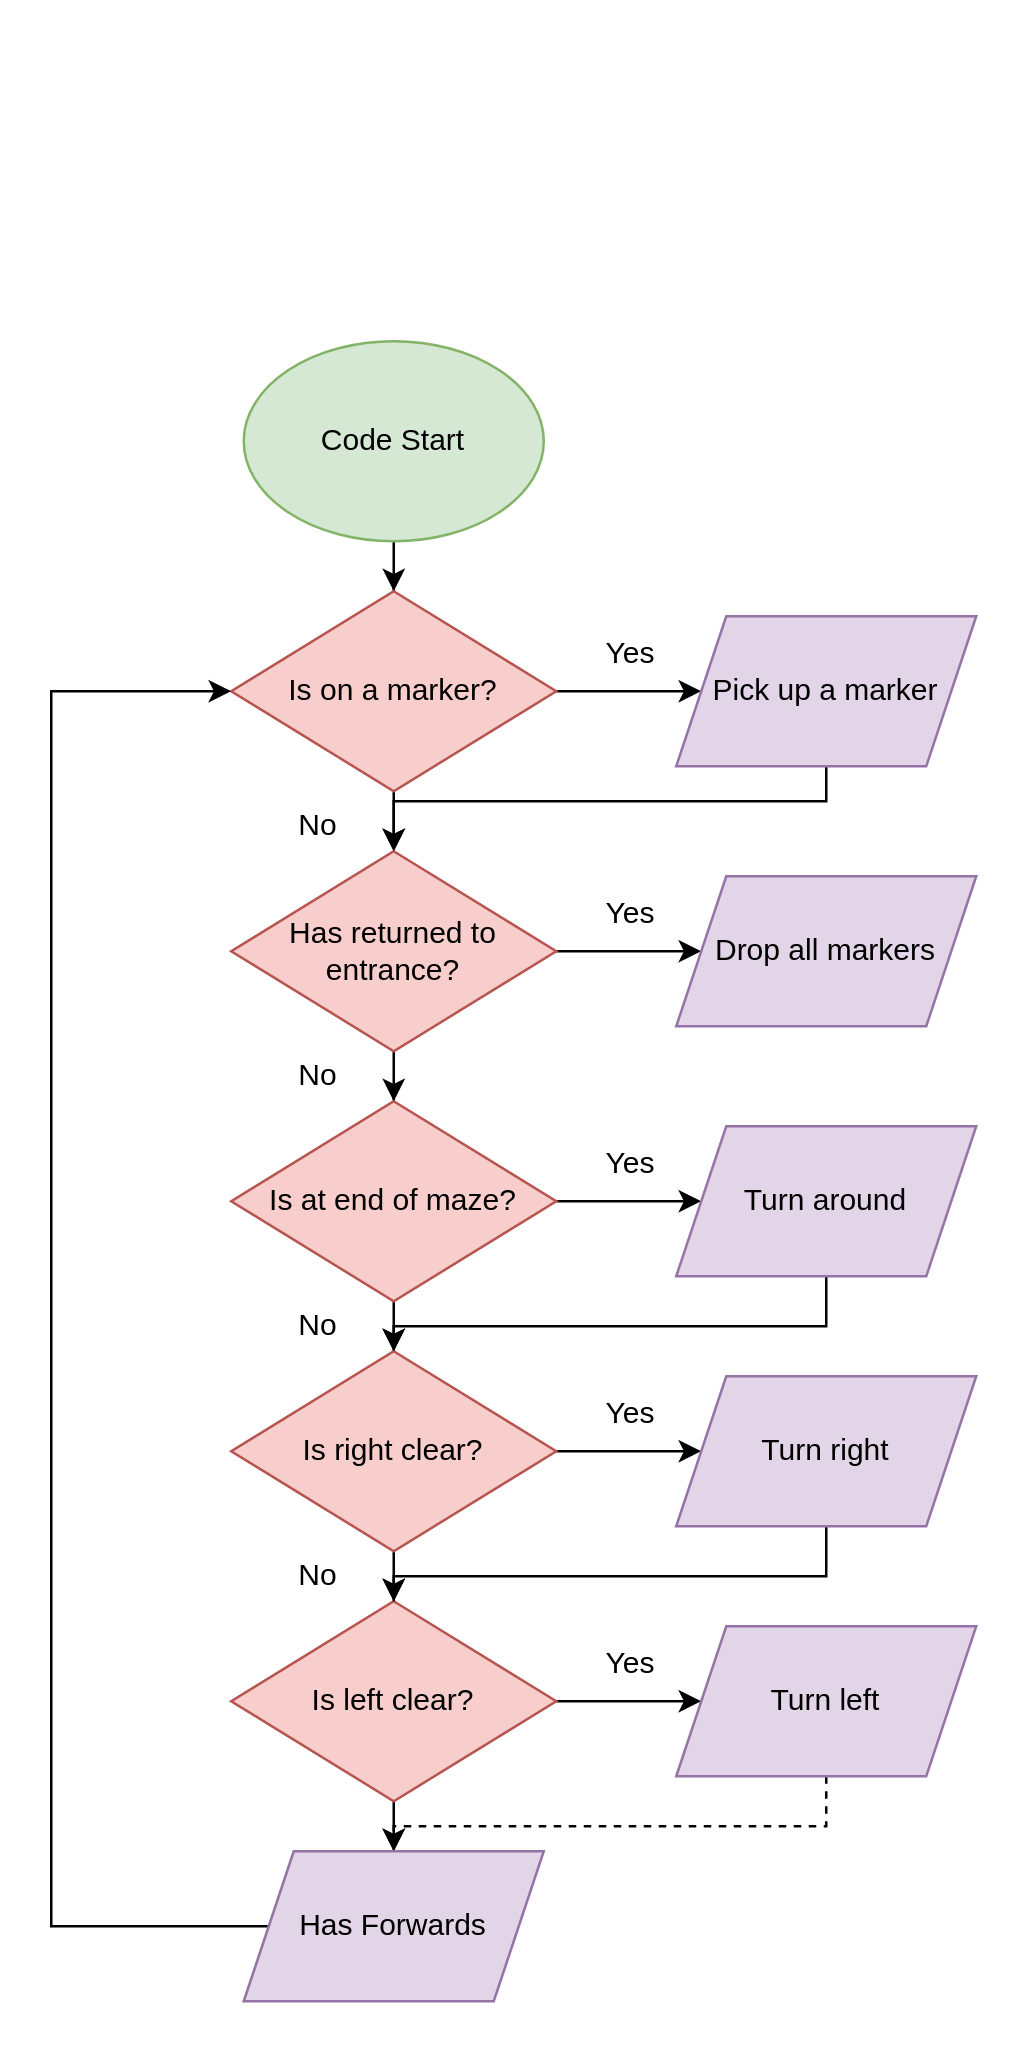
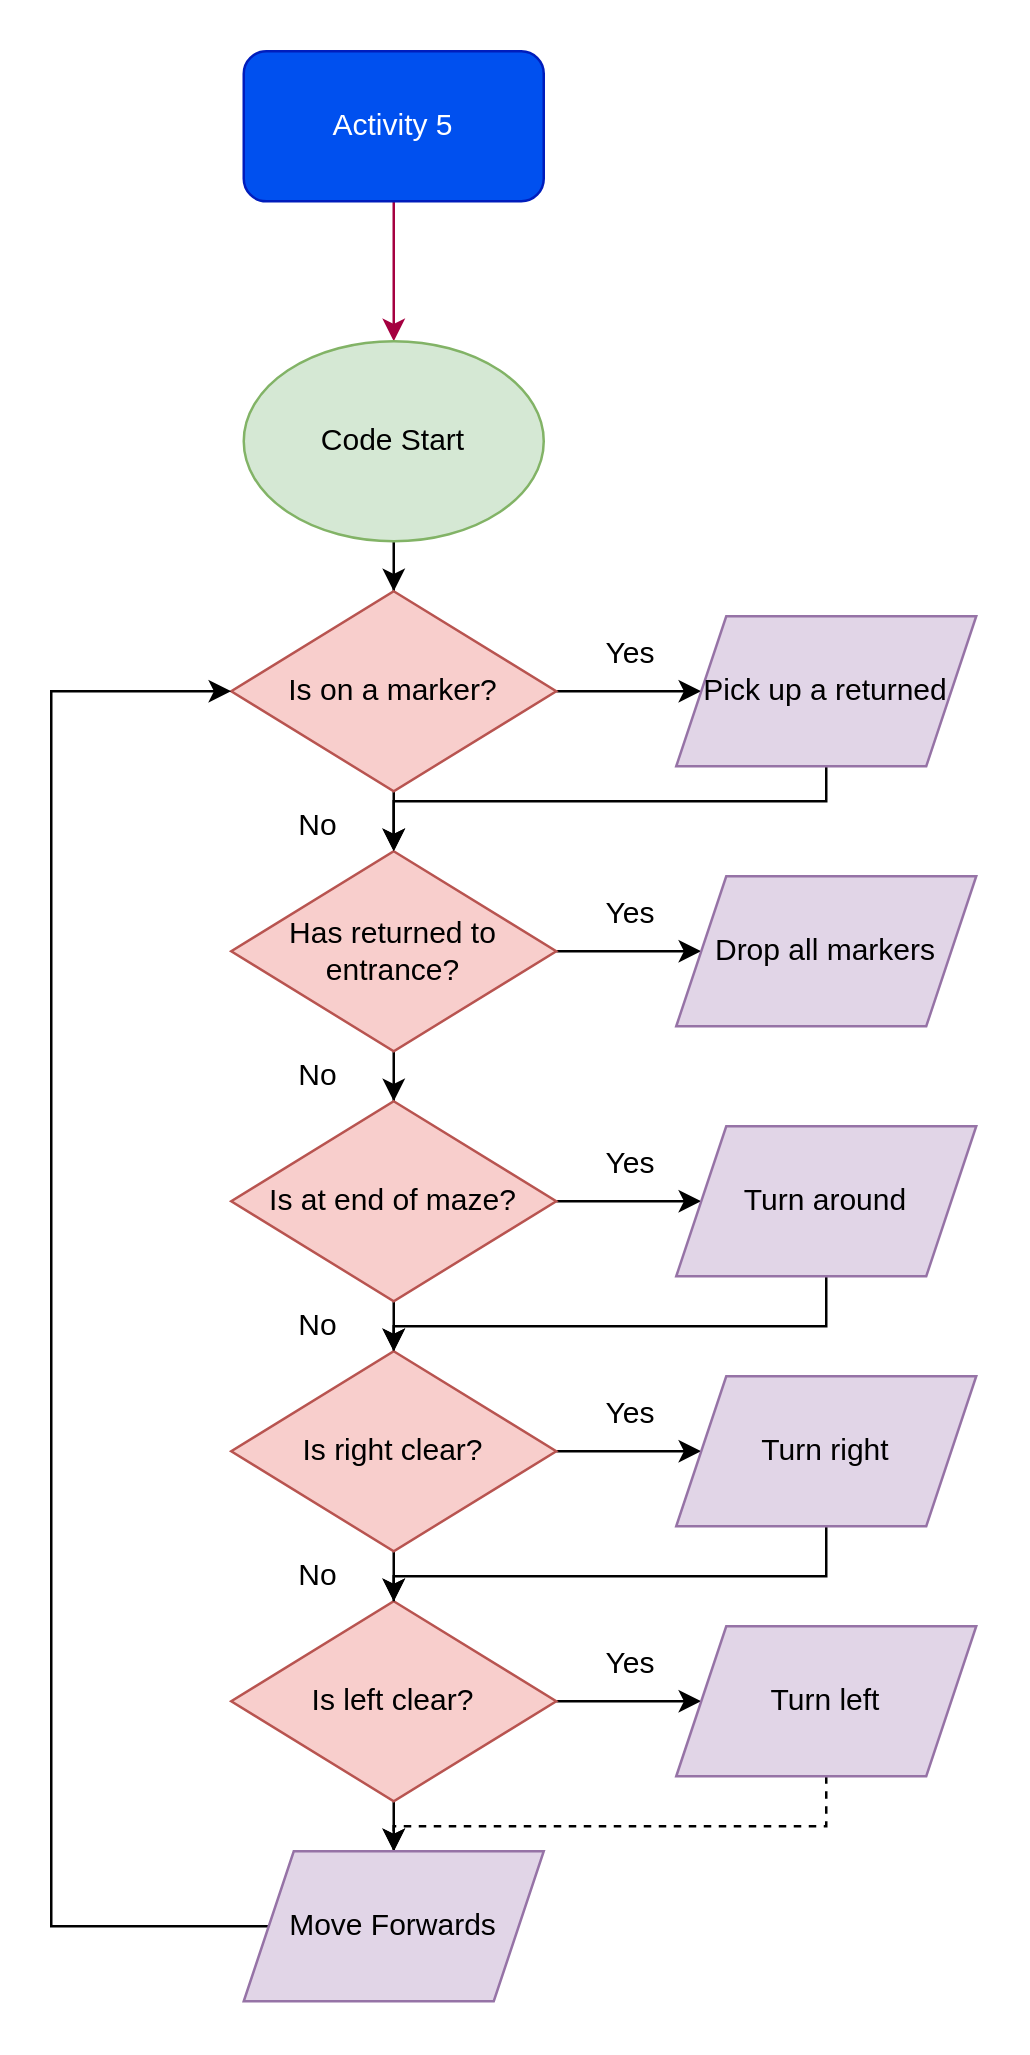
+ <mxCell id="3" value="Activity 5" style="rounded=1;whiteSpace=wrap;html=1;strokeColor=#001DBC;fontColor=#ffffff;fillColor=#0050ef;gradientColor=none;" parent="1" vertex="1"><mxGeometry x="97" y="20" width="120" height="60" as="geometry" /></mxCell>
+ <mxCell id="2" style="edgeStyle=orthogonalEdgeStyle;rounded=0;orthogonalLoop=1;jettySize=auto;html=1;entryX=0.5;entryY=0;entryDx=0;entryDy=0;strokeColor=#A50040;fontColor=#393C56;fillColor=#d80073;" parent="1" source="3" target="5" edge="1"><mxGeometry relative="1" as="geometry"><Array as="points"><mxPoint x="157" y="126" /></Array><mxPoint x="157" y="126" as="targetPoint" /></mxGeometry></mxCell>
- <mxCell id="22" value="Pick up a marker" style="shape=parallelogram;perimeter=parallelogramPerimeter;whiteSpace=wrap;html=1;fixedSize=1;fillColor=#e1d5e7;strokeColor=#9673a6;" parent="1" vertex="1"><mxGeometry x="270" y="246" width="120" height="60" as="geometry" /></mxCell>
+ <mxCell id="22" value="Pick up a returned" style="shape=parallelogram;perimeter=parallelogramPerimeter;whiteSpace=wrap;html=1;fixedSize=1;fillColor=#e1d5e7;strokeColor=#9673a6;" parent="1" vertex="1"><mxGeometry x="270" y="246" width="120" height="60" as="geometry" /></mxCell>
- <mxCell id="40" value="Has Forwards" style="shape=parallelogram;perimeter=parallelogramPerimeter;whiteSpace=wrap;html=1;fixedSize=1;fillColor=#e1d5e7;strokeColor=#9673a6;" vertex="1" parent="1"><mxGeometry x="97" y="740" width="120" height="60" as="geometry" /></mxCell>
+ <mxCell id="40" value="Move Forwards" style="shape=parallelogram;perimeter=parallelogramPerimeter;whiteSpace=wrap;html=1;fixedSize=1;fillColor=#e1d5e7;strokeColor=#9673a6;" vertex="1" parent="1"><mxGeometry x="97" y="740" width="120" height="60" as="geometry" /></mxCell>
